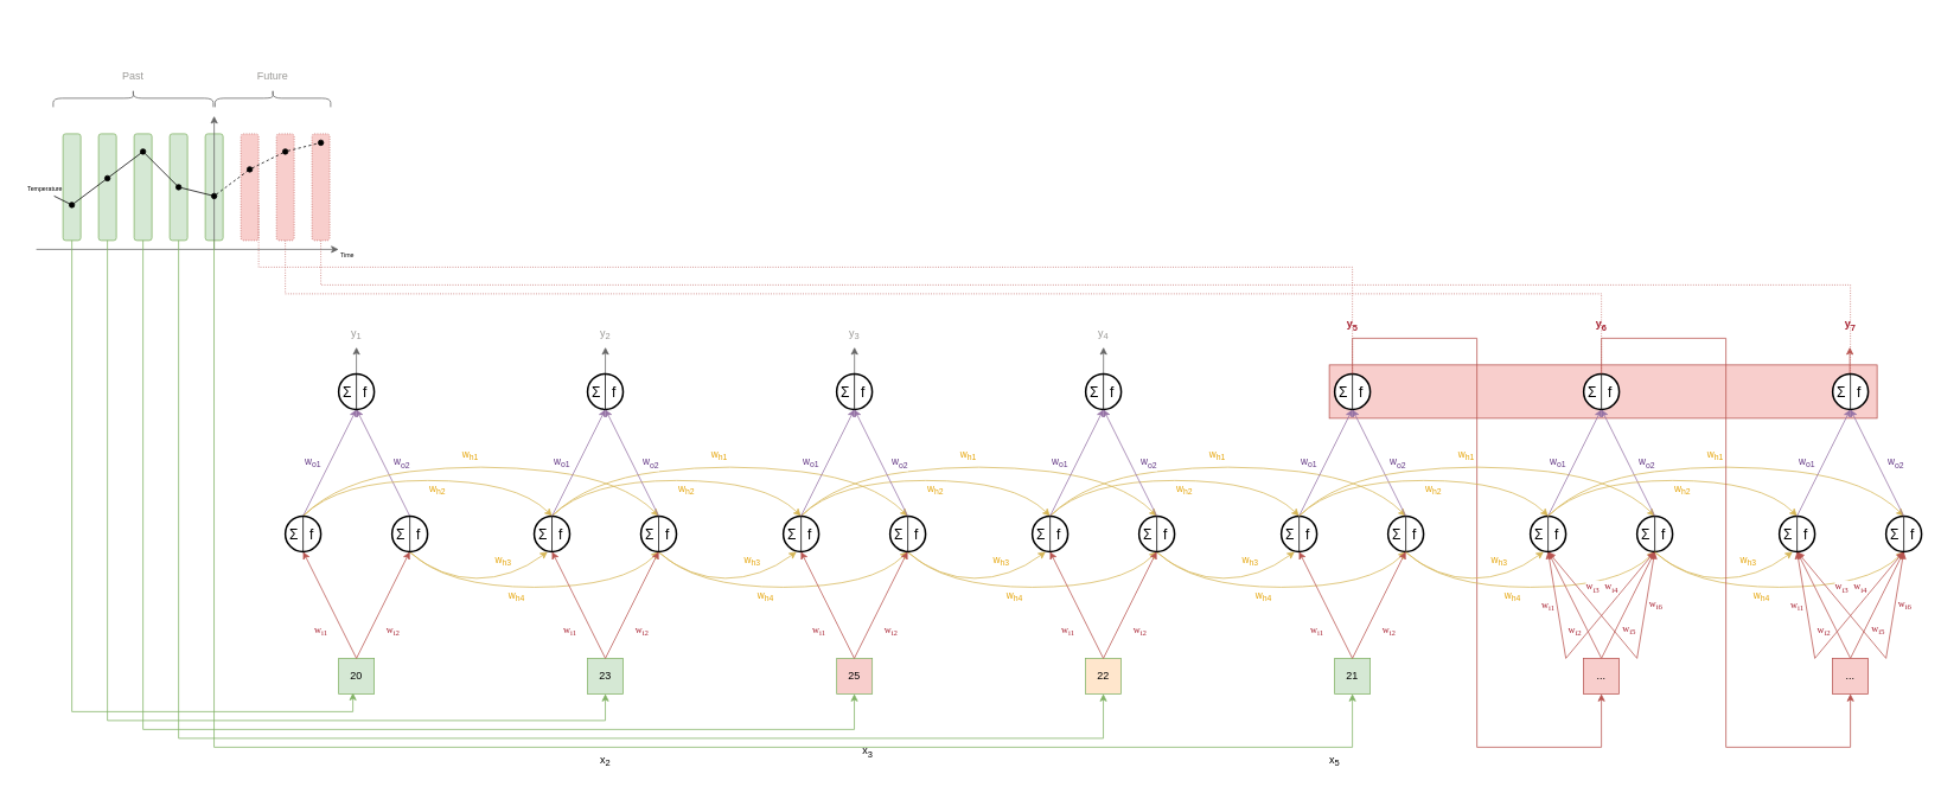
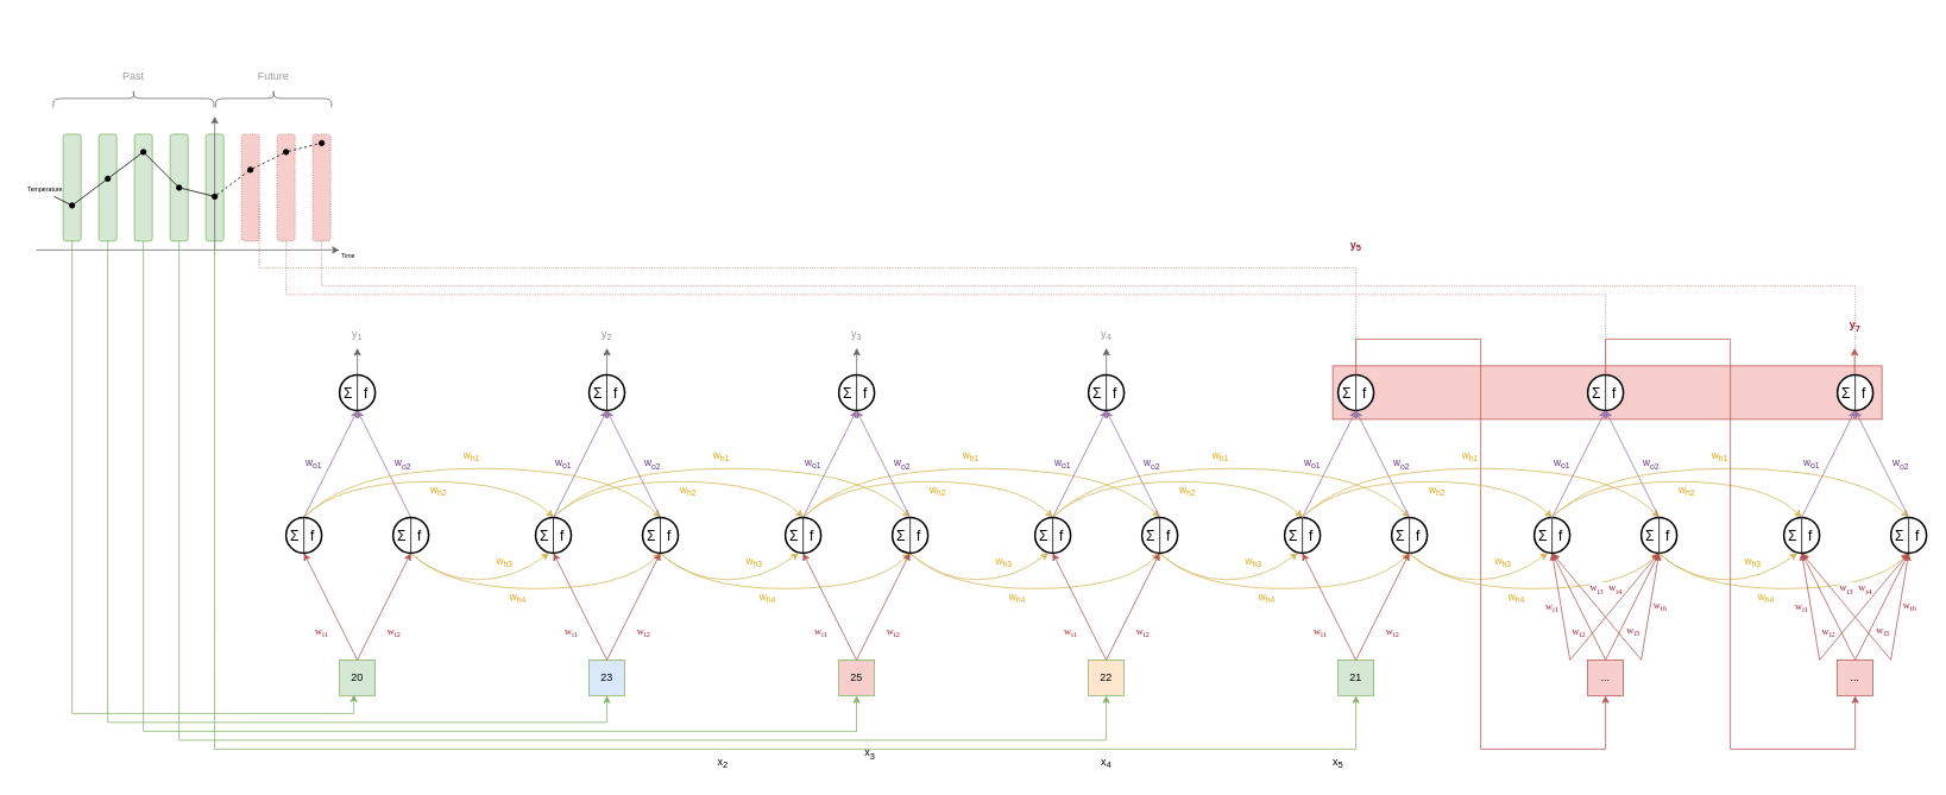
- <mxCell id="126" value="&lt;b&gt;&lt;span style=&quot;color: light-dark(rgb(165, 29, 45), rgb(237, 237, 237));&quot;&gt;y&lt;sub&gt;5&lt;/sub&gt;&lt;/span&gt;&lt;/b&gt;" style="text;html=1;align=center;verticalAlign=middle;whiteSpace=wrap;rounded=0;" vertex="1" parent="1"><mxGeometry x="1509.97" y="350" width="20" height="30" as="geometry" /></mxCell>
+ <mxCell id="126" value="&lt;b&gt;&lt;span style=&quot;color: light-dark(rgb(165, 29, 45), rgb(237, 237, 237));&quot;&gt;y&lt;sub&gt;5&lt;/sub&gt;&lt;/span&gt;&lt;/b&gt;" style="text;html=1;align=center;verticalAlign=middle;whiteSpace=wrap;rounded=0;" vertex="1" parent="1"><mxGeometry x="1509.97" y="260" width="20" height="30" as="geometry" /></mxCell>
- <mxCell id="247" value="&lt;b&gt;&lt;span style=&quot;color: light-dark(rgb(165, 29, 45), rgb(237, 237, 237));&quot;&gt;y&lt;sub&gt;6&lt;/sub&gt;&lt;/span&gt;&lt;/b&gt;" style="text;html=1;align=center;verticalAlign=middle;whiteSpace=wrap;rounded=0;" vertex="1" parent="1"><mxGeometry x="1789.97" y="350" width="20" height="30" as="geometry" /></mxCell>
- <mxCell id="29" value="23" style="rounded=0;whiteSpace=wrap;html=1;fillColor=#d5e8d4;strokeColor=#82b366;" parent="1" vertex="1"><mxGeometry x="659.93" y="740" width="40" height="40" as="geometry" /></mxCell>
+ <mxCell id="29" value="23" style="rounded=0;whiteSpace=wrap;html=1;fillColor=#dae8fc;strokeColor=#82b366;" parent="1" vertex="1"><mxGeometry x="659.93" y="740" width="40" height="40" as="geometry" /></mxCell>
- <mxCell id="43" value="x&lt;sub&gt;2&lt;/sub&gt;" style="text;html=1;align=center;verticalAlign=middle;whiteSpace=wrap;rounded=0;" parent="1" vertex="1"><mxGeometry x="649.86" y="840" width="60" height="30" as="geometry" /></mxCell>
+ <mxCell id="43" value="x&lt;sub&gt;2&lt;/sub&gt;" style="text;html=1;align=center;verticalAlign=middle;whiteSpace=wrap;rounded=0;" parent="1" vertex="1"><mxGeometry x="779.86" y="840" width="60" height="30" as="geometry" /></mxCell>
+ <mxCell id="142" value="x&lt;sub&gt;4&lt;/sub&gt;" style="text;html=1;align=center;verticalAlign=middle;whiteSpace=wrap;rounded=0;" vertex="1" parent="1"><mxGeometry x="1209.9" y="840" width="60" height="30" as="geometry" /></mxCell>
